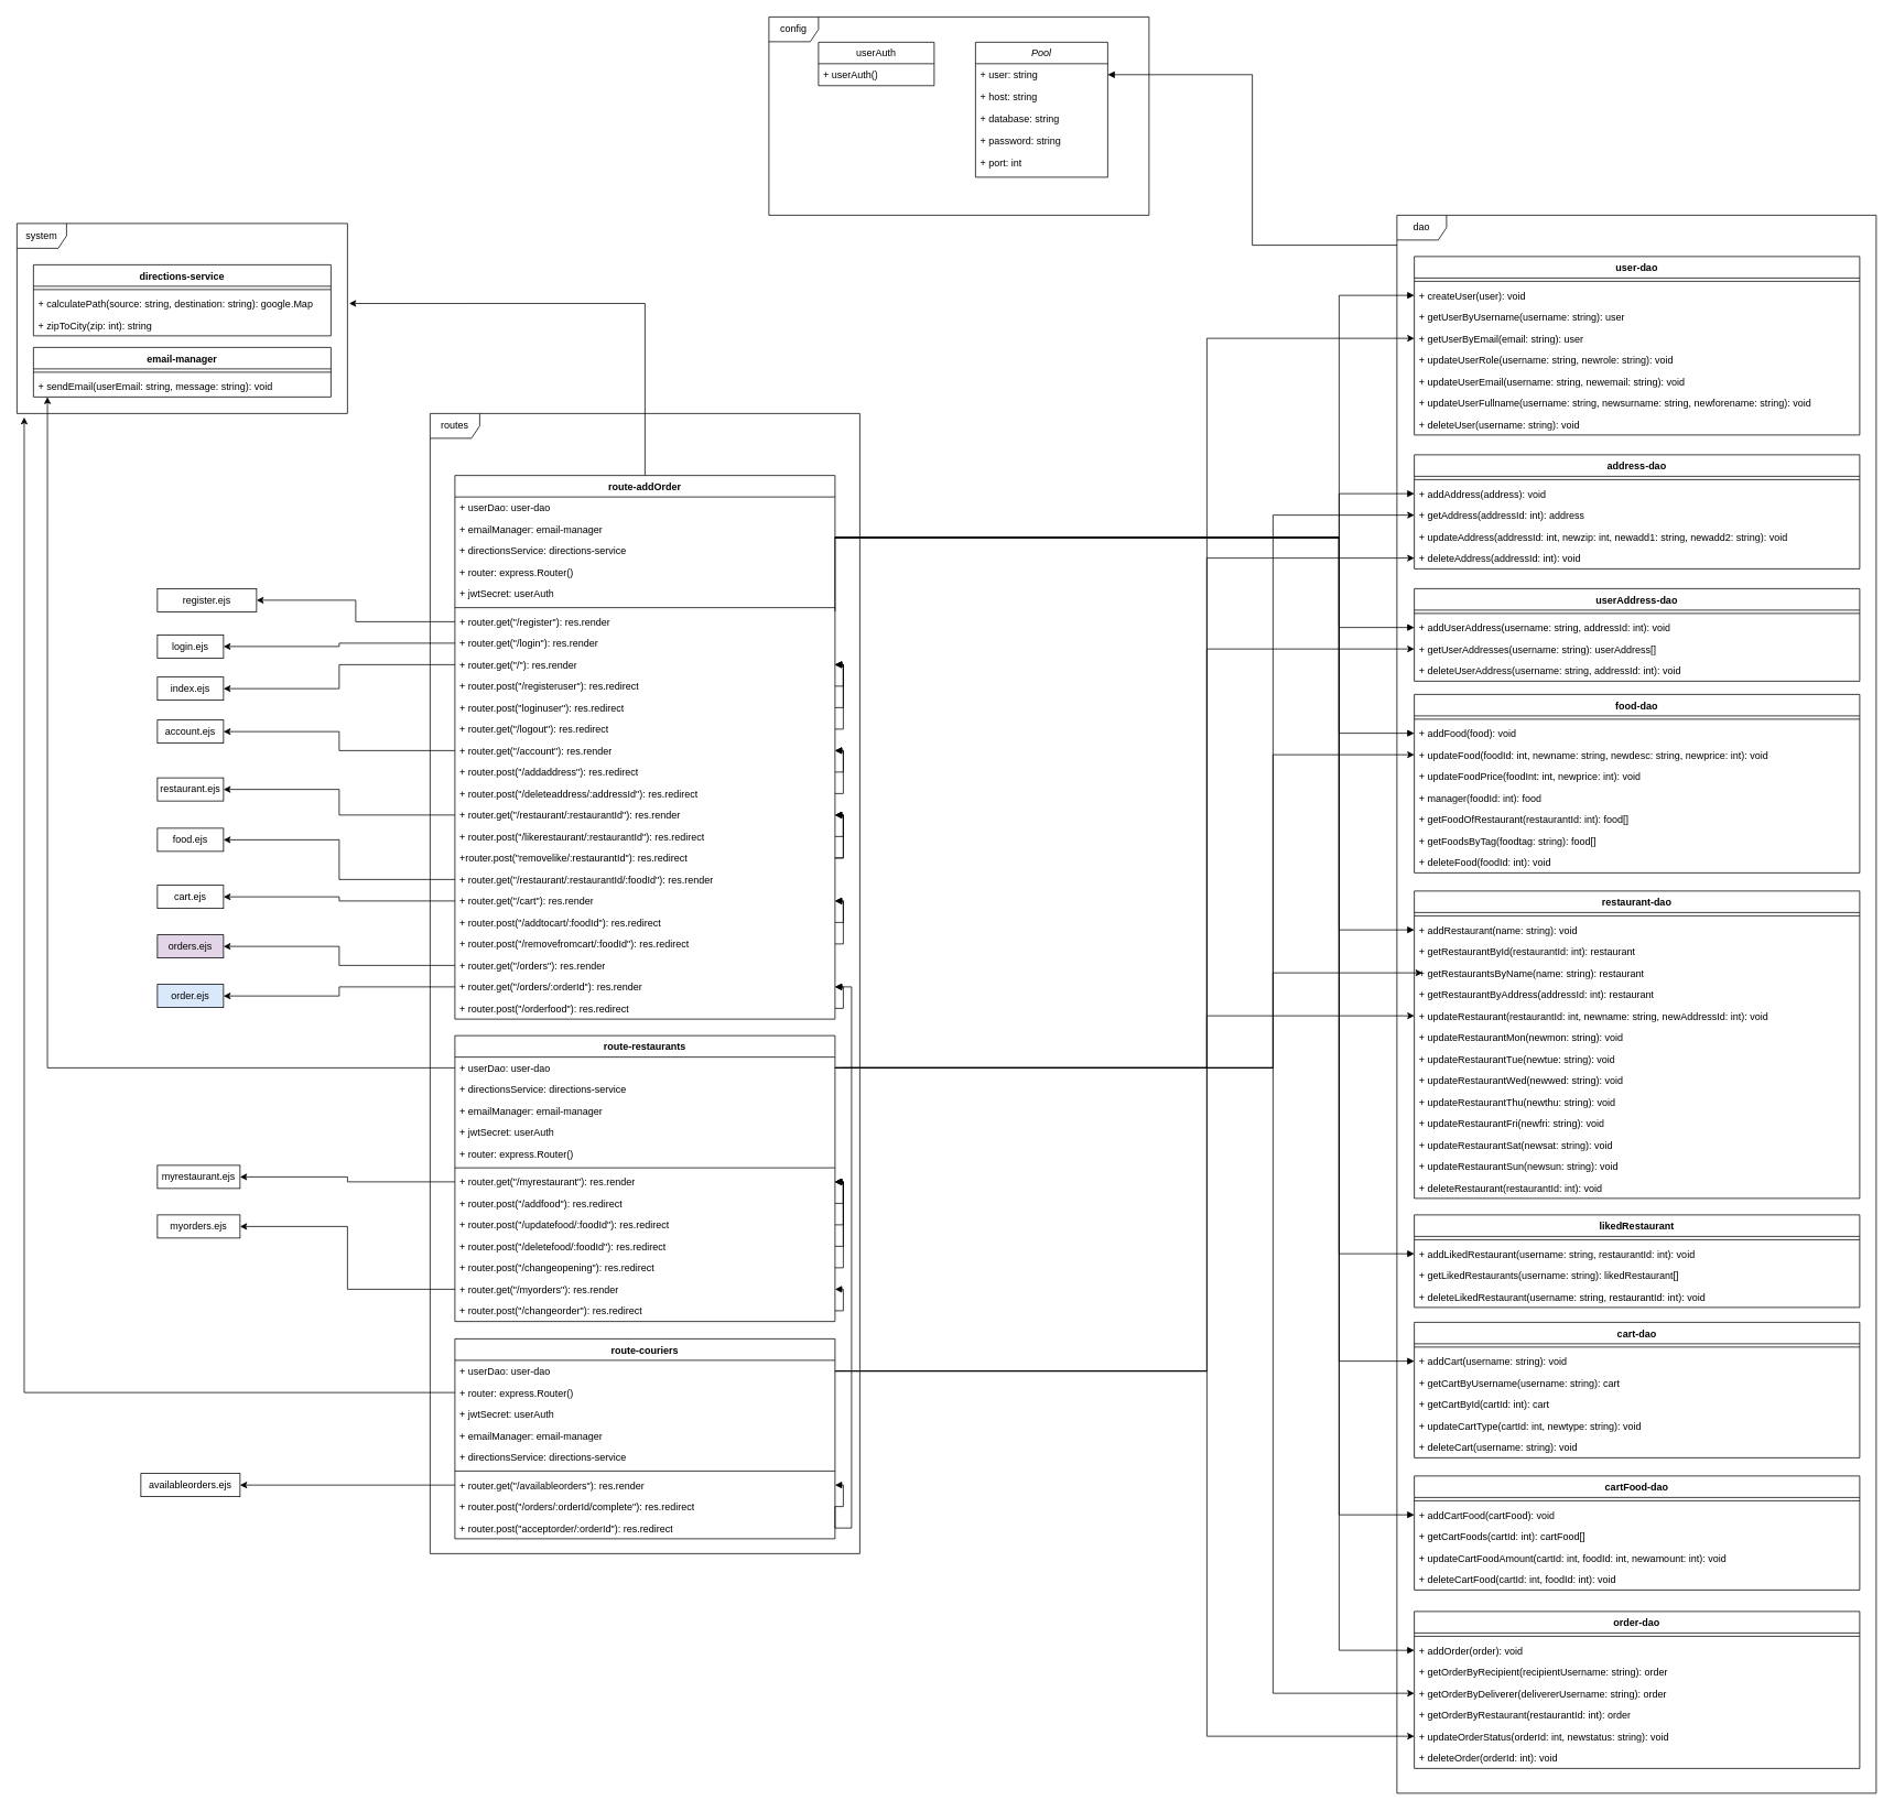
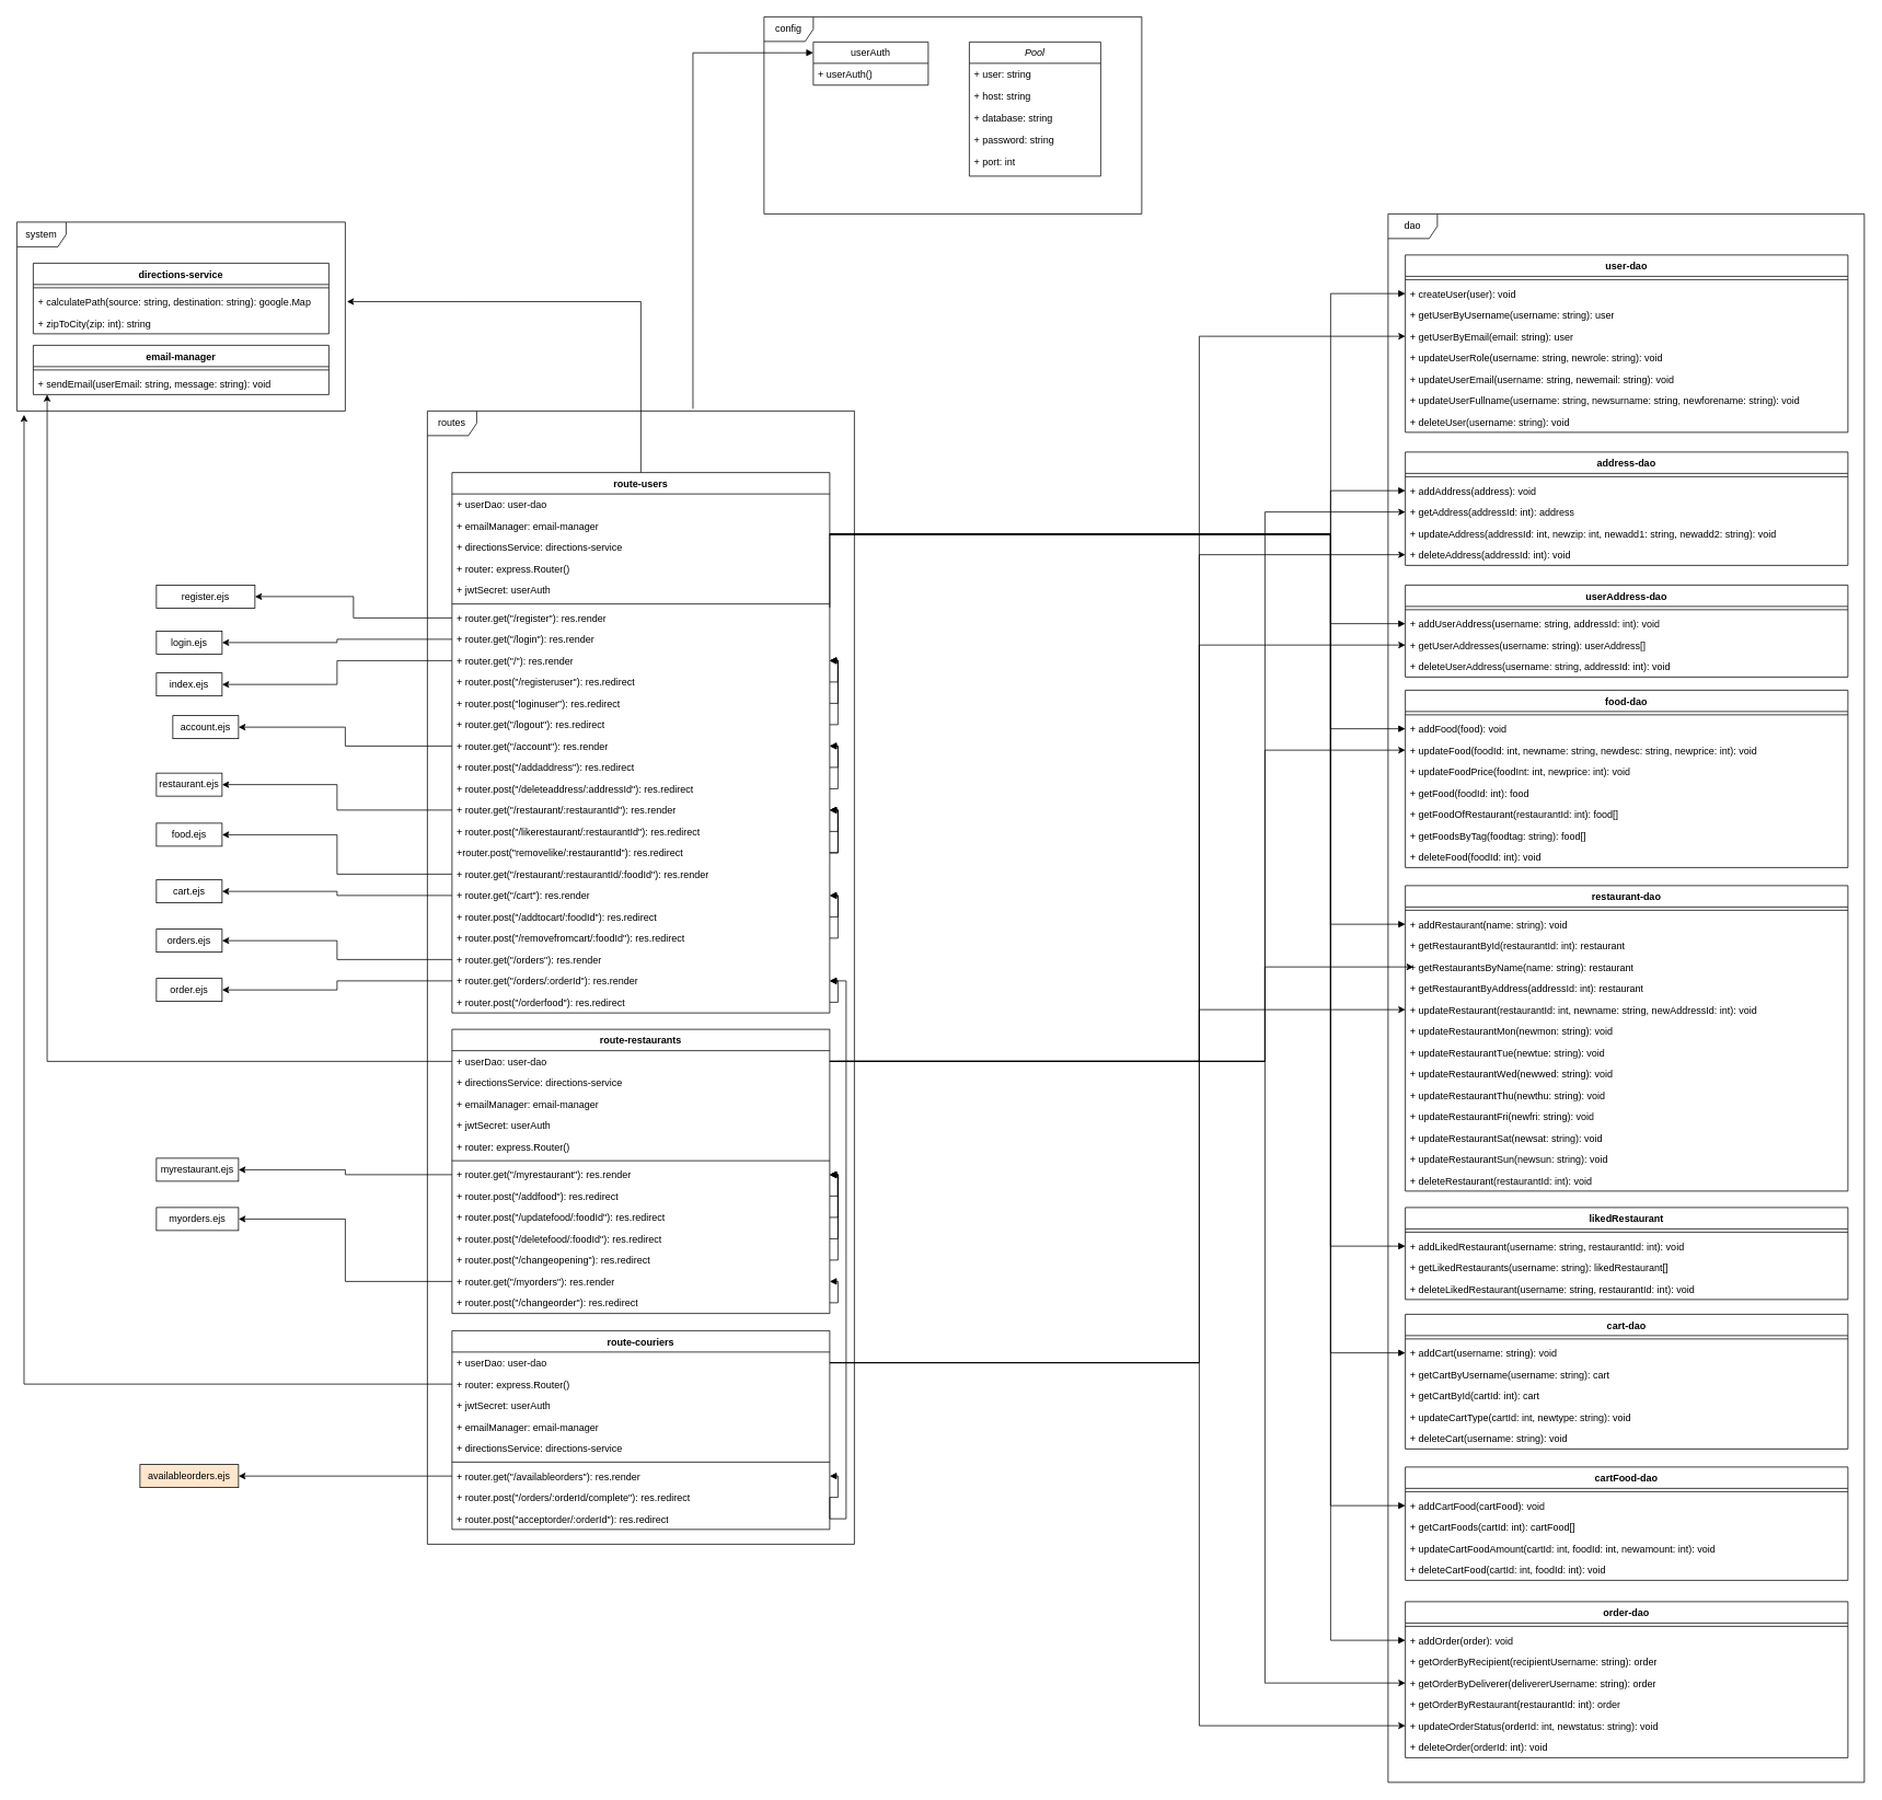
+ <mxCell id="132" value="" style="endArrow=block;endFill=1;html=1;edgeStyle=orthogonalEdgeStyle;align=left;verticalAlign=top;rounded=0;entryX=0;entryY=0.25;entryDx=0;entryDy=0;exitX=0.622;exitY=-0.002;exitDx=0;exitDy=0;exitPerimeter=0;" edge="1" parent="1" source="62" target="20"><mxGeometry x="-1" relative="1" as="geometry"><mxPoint x="910" y="360" as="sourcePoint" /><mxPoint x="1070" y="360" as="targetPoint" /></mxGeometry></mxCell>
- <mxCell id="61" value="" style="endArrow=block;endFill=1;html=1;edgeStyle=orthogonalEdgeStyle;align=left;verticalAlign=top;rounded=0;exitX=0;exitY=0.019;exitDx=0;exitDy=0;exitPerimeter=0;entryX=1;entryY=0.5;entryDx=0;entryDy=0;" edge="1" parent="1" source="2" target="15"><mxGeometry x="-1" relative="1" as="geometry"><mxPoint x="1410" y="610" as="sourcePoint" /><mxPoint x="1550" y="300" as="targetPoint" /></mxGeometry></mxCell>
- <mxCell id="94" value="route-addOrder" style="swimlane;fontStyle=1;align=center;verticalAlign=top;childLayout=stackLayout;horizontal=1;startSize=26;horizontalStack=0;resizeParent=1;resizeParentMax=0;resizeLast=0;collapsible=1;marginBottom=0;whiteSpace=wrap;html=1;" vertex="1" parent="1"><mxGeometry x="550" y="575" width="460" height="658" as="geometry" /></mxCell>
+ <mxCell id="94" value="route-users" style="swimlane;fontStyle=1;align=center;verticalAlign=top;childLayout=stackLayout;horizontal=1;startSize=26;horizontalStack=0;resizeParent=1;resizeParentMax=0;resizeLast=0;collapsible=1;marginBottom=0;whiteSpace=wrap;html=1;" vertex="1" parent="1"><mxGeometry x="550" y="575" width="460" height="658" as="geometry" /></mxCell>
- <mxCell id="136" value="account.ejs" style="html=1;whiteSpace=wrap;" vertex="1" parent="1"><mxGeometry x="190" y="871" width="80" height="28" as="geometry" /></mxCell>
+ <mxCell id="136" value="account.ejs" style="html=1;whiteSpace=wrap;" vertex="1" parent="1"><mxGeometry x="210" y="871" width="80" height="28" as="geometry" /></mxCell>
- <mxCell id="42" value="+ manager(foodId: int): food" style="text;strokeColor=none;fillColor=none;align=left;verticalAlign=top;spacingLeft=4;spacingRight=4;overflow=hidden;rotatable=0;points=[[0,0.5],[1,0.5]];portConstraint=eastwest;whiteSpace=wrap;html=1;" vertex="1" parent="37"><mxGeometry y="112" width="539" height="26" as="geometry" /></mxCell>
+ <mxCell id="42" value="+ getFood(foodId: int): food" style="text;strokeColor=none;fillColor=none;align=left;verticalAlign=top;spacingLeft=4;spacingRight=4;overflow=hidden;rotatable=0;points=[[0,0.5],[1,0.5]];portConstraint=eastwest;whiteSpace=wrap;html=1;" vertex="1" parent="37"><mxGeometry y="112" width="539" height="26" as="geometry" /></mxCell>
- <mxCell id="178" value="orders.ejs" style="html=1;whiteSpace=wrap;fillColor=#e1d5e7;" vertex="1" parent="1"><mxGeometry x="190" y="1131" width="80" height="28" as="geometry" /></mxCell>
+ <mxCell id="178" value="orders.ejs" style="html=1;whiteSpace=wrap;" vertex="1" parent="1"><mxGeometry x="190" y="1131" width="80" height="28" as="geometry" /></mxCell>
- <mxCell id="179" value="order.ejs" style="html=1;whiteSpace=wrap;fillColor=#dae8fc;" vertex="1" parent="1"><mxGeometry x="190" y="1191" width="80" height="28" as="geometry" /></mxCell>
+ <mxCell id="179" value="order.ejs" style="html=1;whiteSpace=wrap;" vertex="1" parent="1"><mxGeometry x="190" y="1191" width="80" height="28" as="geometry" /></mxCell>
- <mxCell id="204" value="availableorders.ejs" style="html=1;whiteSpace=wrap;" vertex="1" parent="1"><mxGeometry x="170" y="1783" width="120" height="28" as="geometry" /></mxCell>
+ <mxCell id="204" value="availableorders.ejs" style="html=1;whiteSpace=wrap;fillColor=#ffe6cc;" vertex="1" parent="1"><mxGeometry x="170" y="1783" width="120" height="28" as="geometry" /></mxCell>
